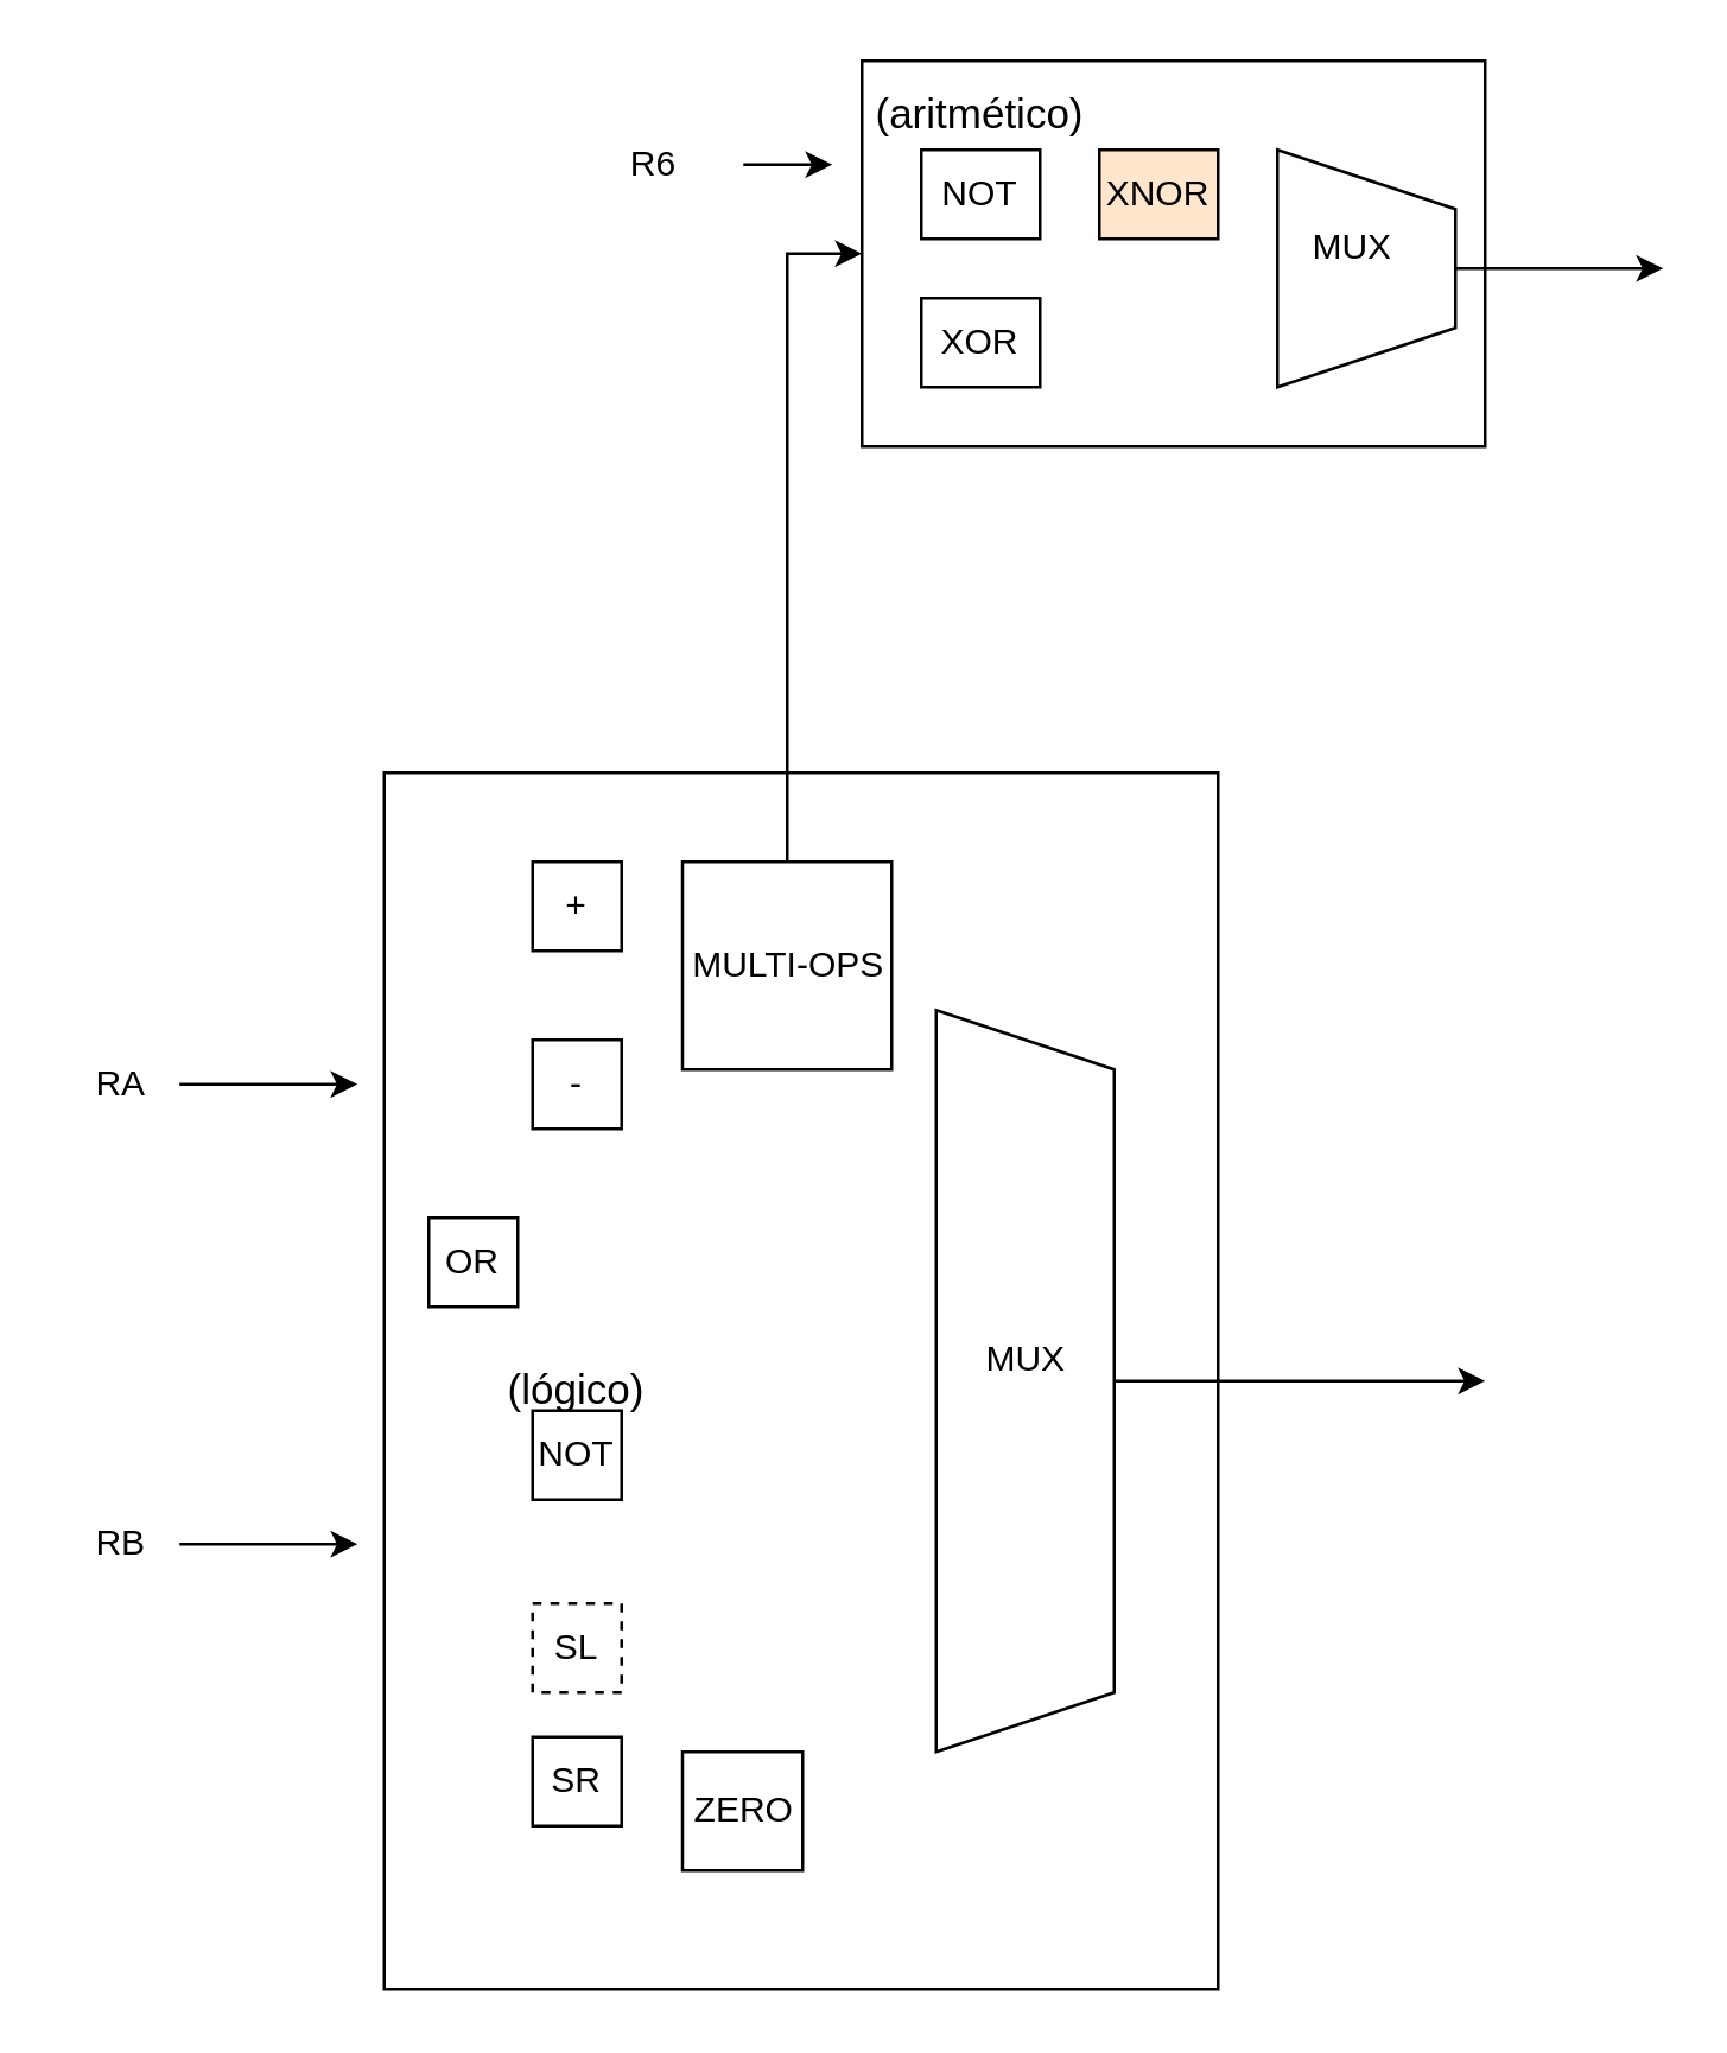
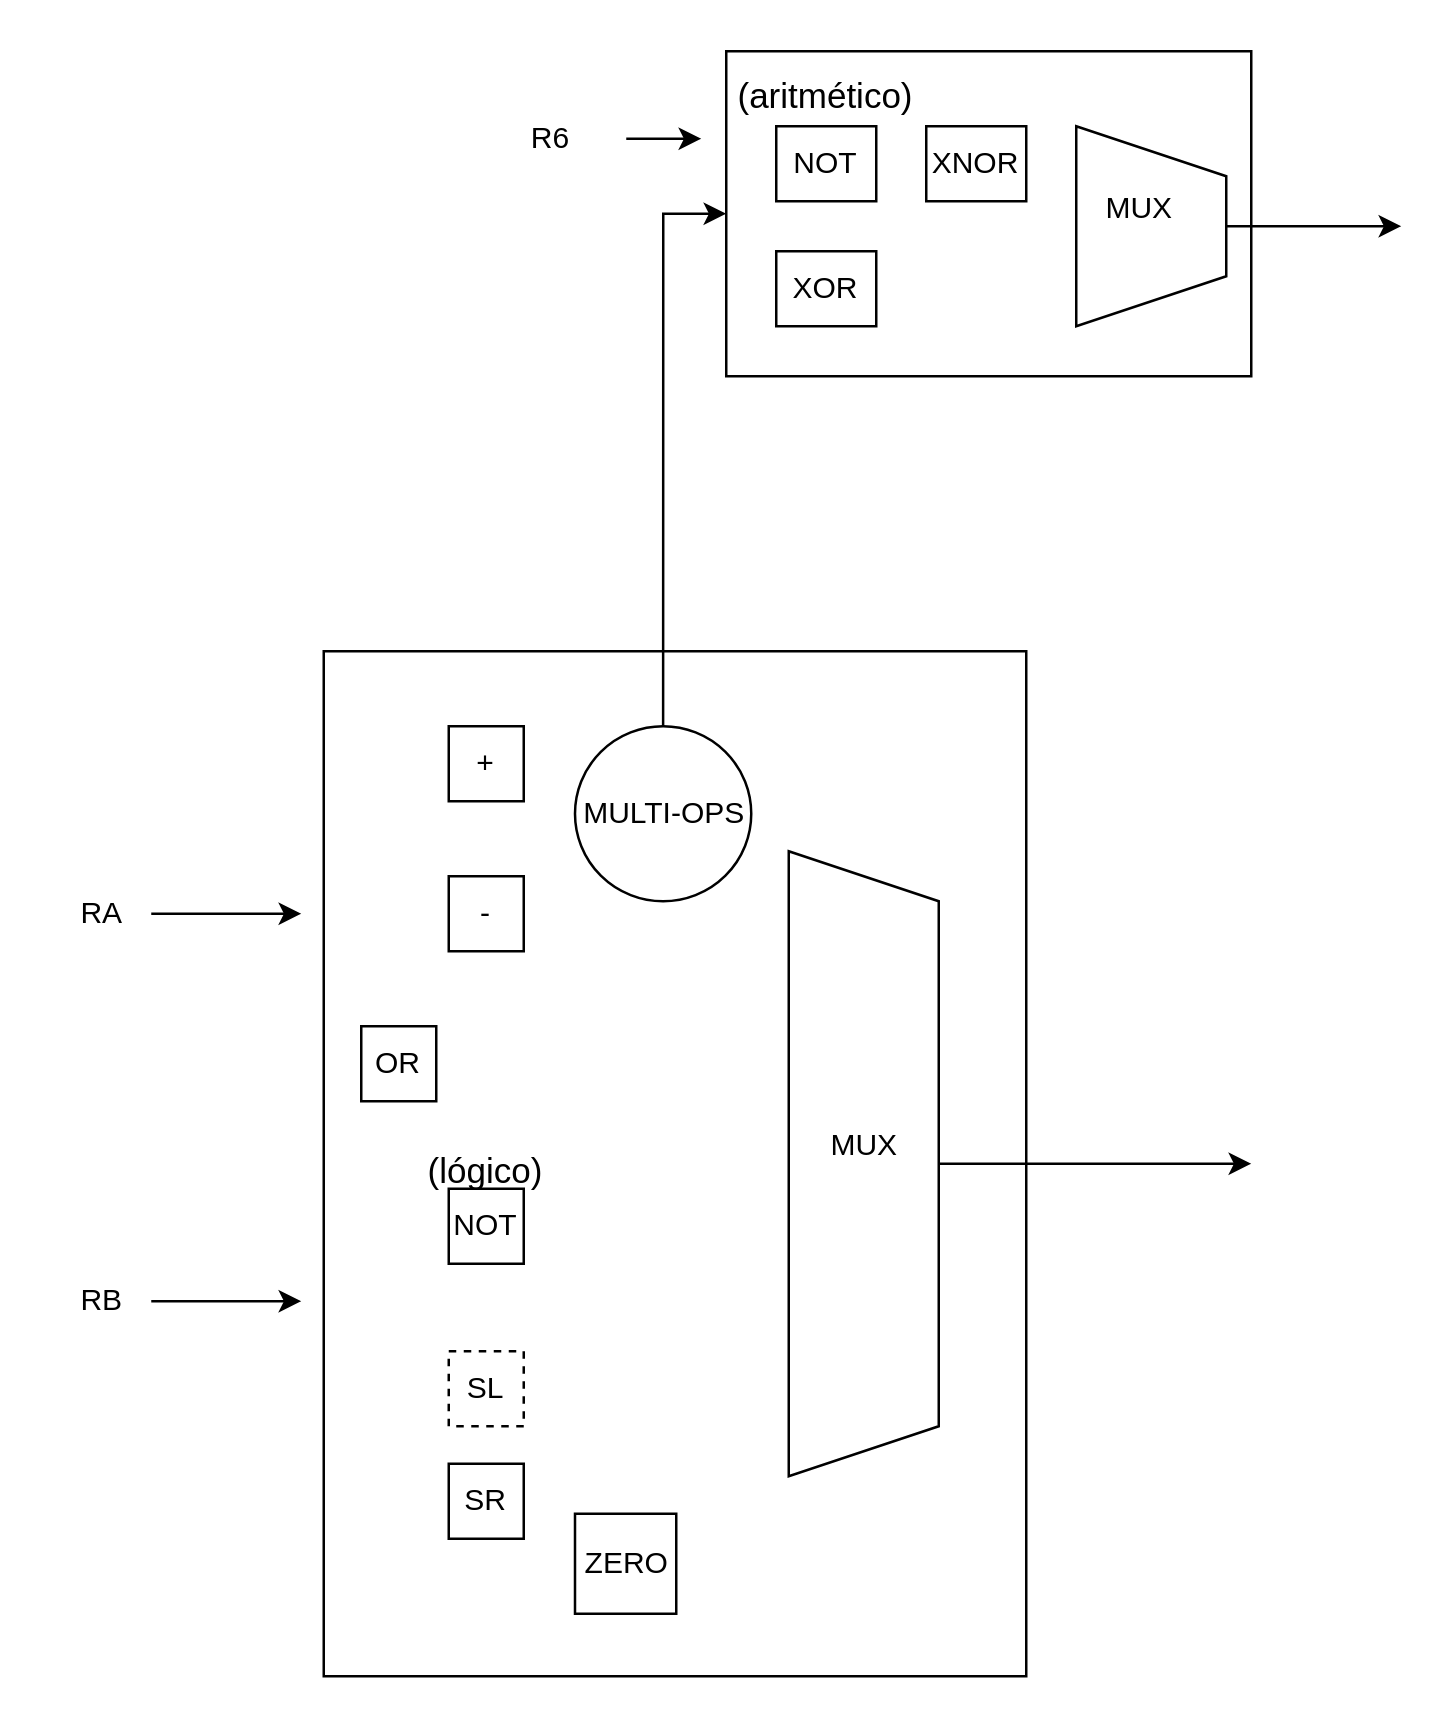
- <mxCell id="21" value="XNOR" style="whiteSpace=wrap;html=1;fillColor=#ffe6cc;" vertex="1" parent="1"><mxGeometry x="370" y="50" width="40" height="30" as="geometry" /></mxCell>
+ <mxCell id="21" value="XNOR" style="whiteSpace=wrap;html=1;" vertex="1" parent="1"><mxGeometry x="370" y="50" width="40" height="30" as="geometry" /></mxCell>
- <mxCell id="18" value="MULTI-OPS" style="rounded=0;whiteSpace=wrap;html=1;" vertex="1" parent="1"><mxGeometry x="229.5" y="290" width="70.5" height="70" as="geometry" /></mxCell>
+ <mxCell id="18" value="MULTI-OPS" style="ellipse;whiteSpace=wrap;html=1;" vertex="1" parent="1"><mxGeometry x="229.5" y="290" width="70.5" height="70" as="geometry" /></mxCell>
- <mxCell id="12" value="ZERO" style="whiteSpace=wrap;html=1;" parent="1" vertex="1"><mxGeometry x="229.5" y="590" width="40.5" height="40" as="geometry" /></mxCell>
+ <mxCell id="12" value="ZERO" style="whiteSpace=wrap;html=1;" parent="1" vertex="1"><mxGeometry x="229.5" y="605" width="40.5" height="40" as="geometry" /></mxCell>
